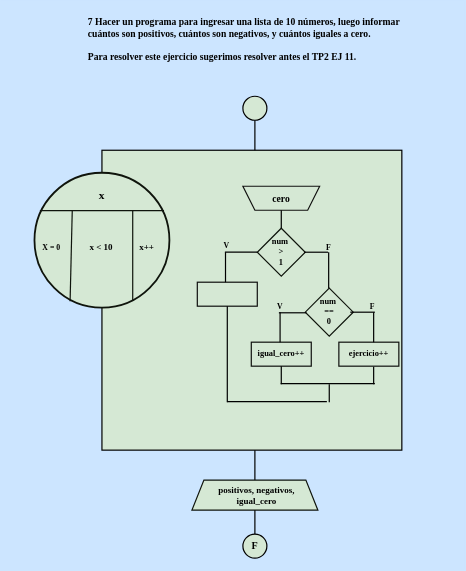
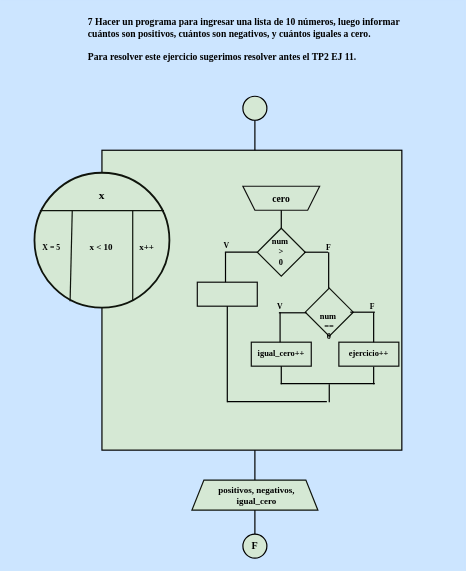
- <mxCell id="48" value="&lt;b&gt;&lt;font color=&quot;#000000&quot; style=&quot;font-size: 13px;&quot; face=&quot;Comic Sans MS&quot;&gt;X = 0&lt;/font&gt;&lt;/b&gt;" style="text;strokeColor=none;align=center;fillColor=none;html=1;verticalAlign=middle;whiteSpace=wrap;rounded=0;fontFamily=Architects Daughter;fontSource=https://fonts.googleapis.com/css?family=Architects+Daughter;" vertex="1" parent="3"><mxGeometry y="222" width="130" height="60" as="geometry" /></mxCell>
+ <mxCell id="48" value="&lt;b&gt;&lt;font color=&quot;#000000&quot; style=&quot;font-size: 13px;&quot; face=&quot;Comic Sans MS&quot;&gt;X = 5&lt;/font&gt;&lt;/b&gt;" style="text;strokeColor=none;align=center;fillColor=none;html=1;verticalAlign=middle;whiteSpace=wrap;rounded=0;fontFamily=Architects Daughter;fontSource=https://fonts.googleapis.com/css?family=Architects+Daughter;" vertex="1" parent="3"><mxGeometry y="222" width="130" height="60" as="geometry" /></mxCell>
- <mxCell id="18" value="&lt;b style=&quot;font-size: 14px;&quot;&gt;&lt;font color=&quot;#000000&quot; style=&quot;font-size: 14px;&quot; face=&quot;Comic Sans MS&quot;&gt;num&amp;nbsp;&lt;/font&gt;&lt;/b&gt;&lt;div style=&quot;font-size: 14px;&quot;&gt;&lt;b&gt;&lt;font color=&quot;#000000&quot; style=&quot;font-size: 14px;&quot; face=&quot;Comic Sans MS&quot;&gt;&amp;gt;&lt;/font&gt;&lt;/b&gt;&lt;/div&gt;&lt;div style=&quot;font-size: 14px;&quot;&gt;&lt;b&gt;&lt;font color=&quot;#000000&quot; style=&quot;font-size: 14px;&quot; face=&quot;Comic Sans MS&quot;&gt;1&lt;/font&gt;&lt;/b&gt;&lt;/div&gt;" style="text;strokeColor=none;align=center;fillColor=none;html=1;verticalAlign=middle;whiteSpace=wrap;rounded=0;fontFamily=Architects Daughter;fontSource=https://fonts.googleapis.com/css?family=Architects+Daughter;" vertex="1" parent="16"><mxGeometry x="5" y="30" width="70" height="20" as="geometry" /></mxCell>
+ <mxCell id="18" value="&lt;b style=&quot;font-size: 14px;&quot;&gt;&lt;font color=&quot;#000000&quot; style=&quot;font-size: 14px;&quot; face=&quot;Comic Sans MS&quot;&gt;num&amp;nbsp;&lt;/font&gt;&lt;/b&gt;&lt;div style=&quot;font-size: 14px;&quot;&gt;&lt;b&gt;&lt;font color=&quot;#000000&quot; style=&quot;font-size: 14px;&quot; face=&quot;Comic Sans MS&quot;&gt;&amp;gt;&lt;/font&gt;&lt;/b&gt;&lt;/div&gt;&lt;div style=&quot;font-size: 14px;&quot;&gt;&lt;b&gt;&lt;font color=&quot;#000000&quot; style=&quot;font-size: 14px;&quot; face=&quot;Comic Sans MS&quot;&gt;0&lt;/font&gt;&lt;/b&gt;&lt;/div&gt;" style="text;strokeColor=none;align=center;fillColor=none;html=1;verticalAlign=middle;whiteSpace=wrap;rounded=0;fontFamily=Architects Daughter;fontSource=https://fonts.googleapis.com/css?family=Architects+Daughter;" vertex="1" parent="16"><mxGeometry x="5" y="30" width="70" height="20" as="geometry" /></mxCell>
- <mxCell id="21" value="&lt;b style=&quot;font-size: 14px;&quot;&gt;&lt;font color=&quot;#000000&quot; style=&quot;font-size: 14px;&quot; face=&quot;Comic Sans MS&quot;&gt;num&amp;nbsp;&lt;/font&gt;&lt;/b&gt;&lt;div style=&quot;font-size: 14px;&quot;&gt;&lt;font face=&quot;Comic Sans MS&quot; color=&quot;#000000&quot;&gt;&lt;b&gt;==&lt;/b&gt;&lt;/font&gt;&lt;/div&gt;&lt;div style=&quot;font-size: 14px;&quot;&gt;&lt;b&gt;&lt;font color=&quot;#000000&quot; style=&quot;font-size: 14px;&quot; face=&quot;Comic Sans MS&quot;&gt;0&lt;/font&gt;&lt;/b&gt;&lt;/div&gt;" style="text;strokeColor=none;align=center;fillColor=none;html=1;verticalAlign=middle;whiteSpace=wrap;rounded=0;fontFamily=Architects Daughter;fontSource=https://fonts.googleapis.com/css?family=Architects+Daughter;" vertex="1" parent="19"><mxGeometry x="5" y="30" width="70" height="20" as="geometry" /></mxCell>
+ <mxCell id="21" value="&lt;b style=&quot;font-size: 14px;&quot;&gt;&lt;font color=&quot;#000000&quot; style=&quot;font-size: 14px;&quot; face=&quot;Comic Sans MS&quot;&gt;num&amp;nbsp;&lt;/font&gt;&lt;/b&gt;&lt;div style=&quot;font-size: 14px;&quot;&gt;&lt;font face=&quot;Comic Sans MS&quot; color=&quot;#000000&quot;&gt;&lt;b&gt;==&lt;/b&gt;&lt;/font&gt;&lt;/div&gt;&lt;div style=&quot;font-size: 14px;&quot;&gt;&lt;b&gt;&lt;font color=&quot;#000000&quot; style=&quot;font-size: 14px;&quot; face=&quot;Comic Sans MS&quot;&gt;0&lt;/font&gt;&lt;/b&gt;&lt;/div&gt;" style="text;strokeColor=none;align=center;fillColor=none;html=1;verticalAlign=middle;whiteSpace=wrap;rounded=0;fontFamily=Architects Daughter;fontSource=https://fonts.googleapis.com/css?family=Architects+Daughter;" vertex="1" parent="19"><mxGeometry x="5" y="55" width="70" height="20" as="geometry" /></mxCell>
